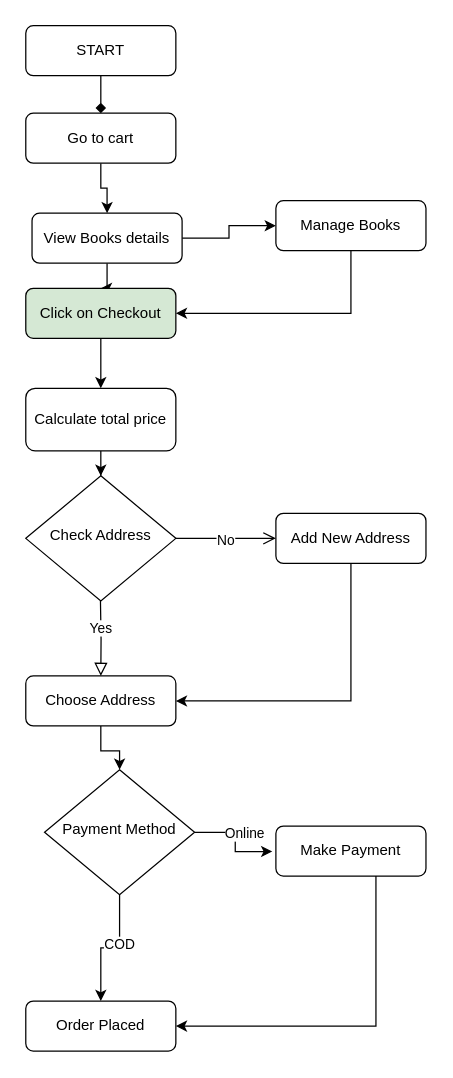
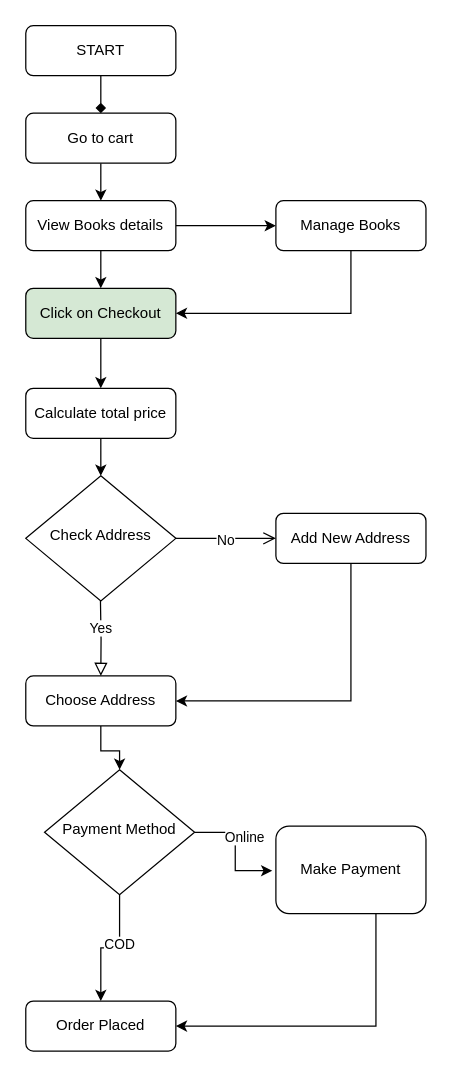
- <mxCell id="29" value="View Books details" style="rounded=1;whiteSpace=wrap;html=1;fontSize=12;glass=0;strokeWidth=1;shadow=0;" parent="1" vertex="1"><mxGeometry x="25" y="170" width="120" height="40" as="geometry" /></mxCell>
+ <mxCell id="29" value="View Books details" style="rounded=1;whiteSpace=wrap;html=1;fontSize=12;glass=0;strokeWidth=1;shadow=0;" parent="1" vertex="1"><mxGeometry x="20" y="160" width="120" height="40" as="geometry" /></mxCell>
- <mxCell id="27" value="Calculate total price" style="rounded=1;whiteSpace=wrap;html=1;fontSize=12;glass=0;strokeWidth=1;shadow=0;" parent="1" vertex="1"><mxGeometry x="20" y="310" width="120" height="50" as="geometry" /></mxCell>
+ <mxCell id="27" value="Calculate total price" style="rounded=1;whiteSpace=wrap;html=1;fontSize=12;glass=0;strokeWidth=1;shadow=0;" parent="1" vertex="1"><mxGeometry x="20" y="310" width="120" height="40" as="geometry" /></mxCell>
- <mxCell id="22" value="Make Payment" style="rounded=1;whiteSpace=wrap;html=1;fontSize=12;glass=0;strokeWidth=1;shadow=0;" parent="1" vertex="1"><mxGeometry x="220" y="660" width="120" height="40" as="geometry" /></mxCell>
+ <mxCell id="22" value="Make Payment" style="rounded=1;whiteSpace=wrap;html=1;fontSize=12;glass=0;strokeWidth=1;shadow=0;" parent="1" vertex="1"><mxGeometry x="220" y="660" width="120" height="70" as="geometry" /></mxCell>
